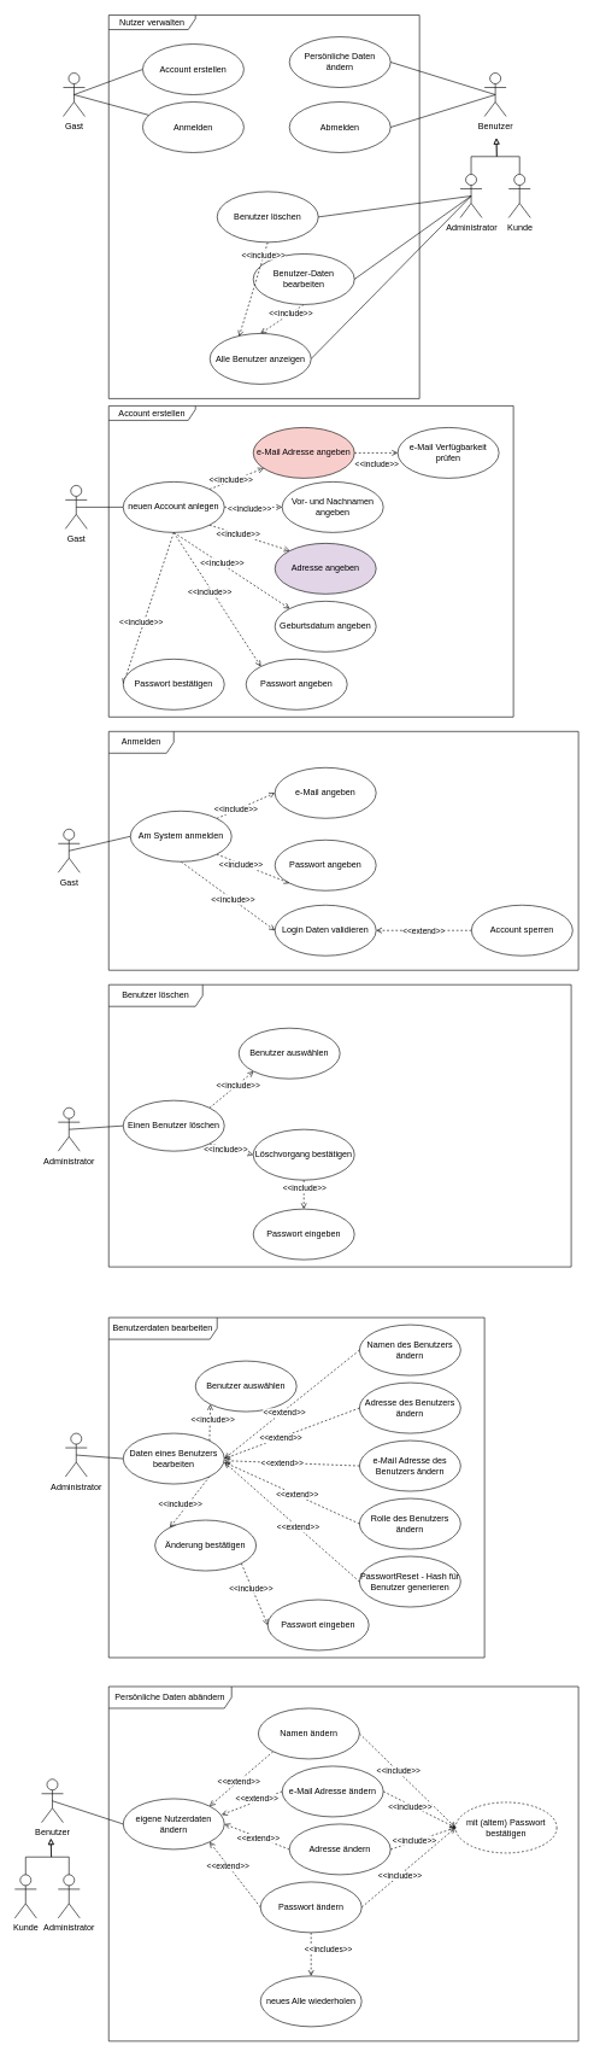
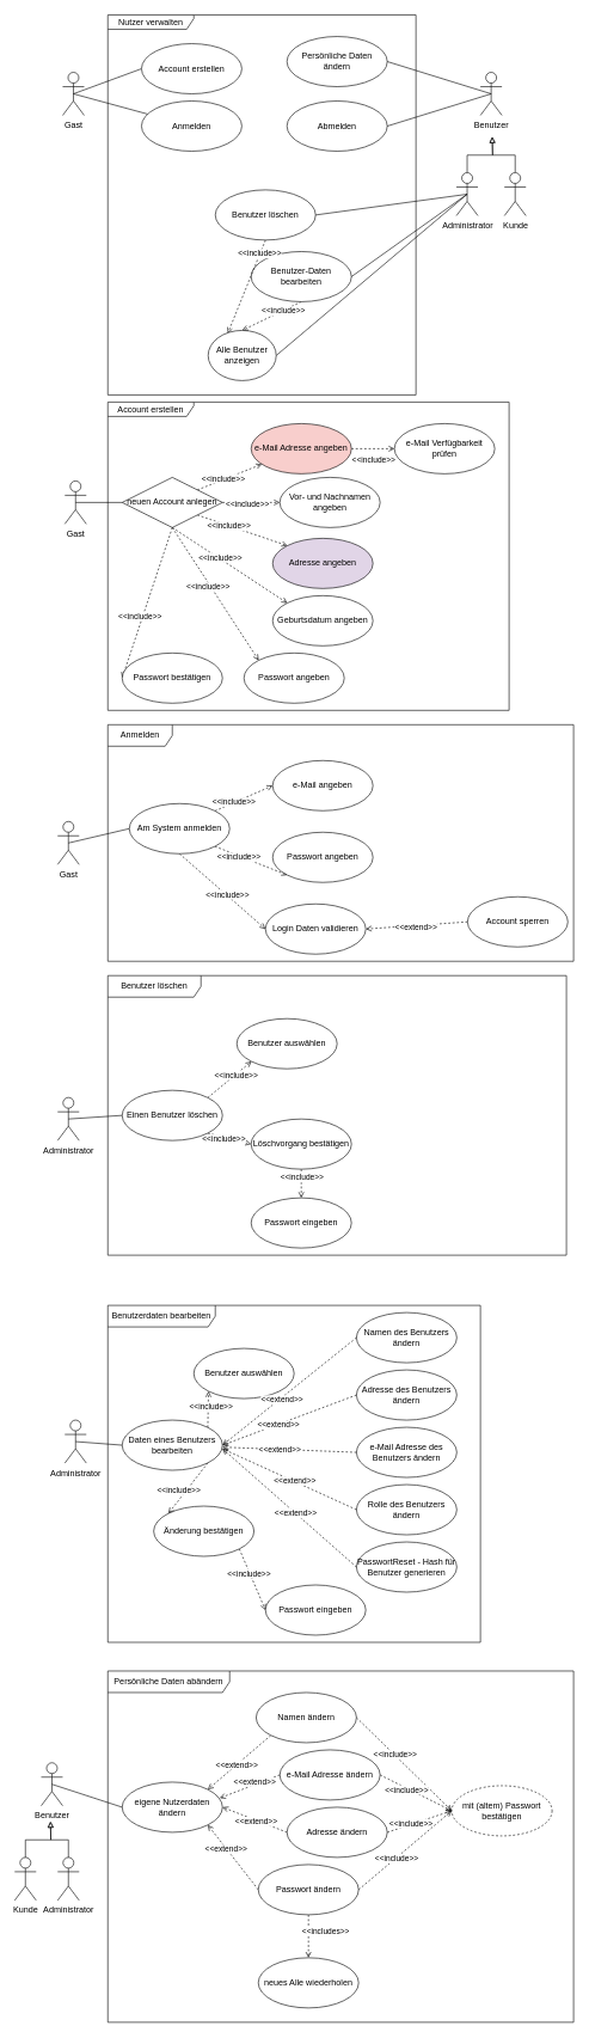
- <mxCell id="59" value="Alle Benutzer anzeigen" style="ellipse;whiteSpace=wrap;html=1;" vertex="1" parent="1"><mxGeometry x="290" y="460" width="140" height="70" as="geometry" /></mxCell>
+ <mxCell id="59" value="Alle Benutzer anzeigen" style="ellipse;whiteSpace=wrap;html=1;" vertex="1" parent="1"><mxGeometry x="290" y="460" width="95" height="70" as="geometry" /></mxCell>
- <mxCell id="34" value="neuen Account anlegen" style="ellipse;whiteSpace=wrap;html=1;" vertex="1" parent="1"><mxGeometry x="170" y="665" width="140" height="70" as="geometry" /></mxCell>
+ <mxCell id="34" value="neuen Account anlegen" style="rhombus;whiteSpace=wrap;html=1;" vertex="1" parent="1"><mxGeometry x="170" y="665" width="140" height="70" as="geometry" /></mxCell>
- <mxCell id="55" value="Login Daten validieren" style="ellipse;whiteSpace=wrap;html=1;" vertex="1" parent="1"><mxGeometry x="380" y="1250" width="140" height="70" as="geometry" /></mxCell>
+ <mxCell id="55" value="Login Daten validieren" style="ellipse;whiteSpace=wrap;html=1;" vertex="1" parent="1"><mxGeometry x="370" y="1260" width="140" height="70" as="geometry" /></mxCell>
